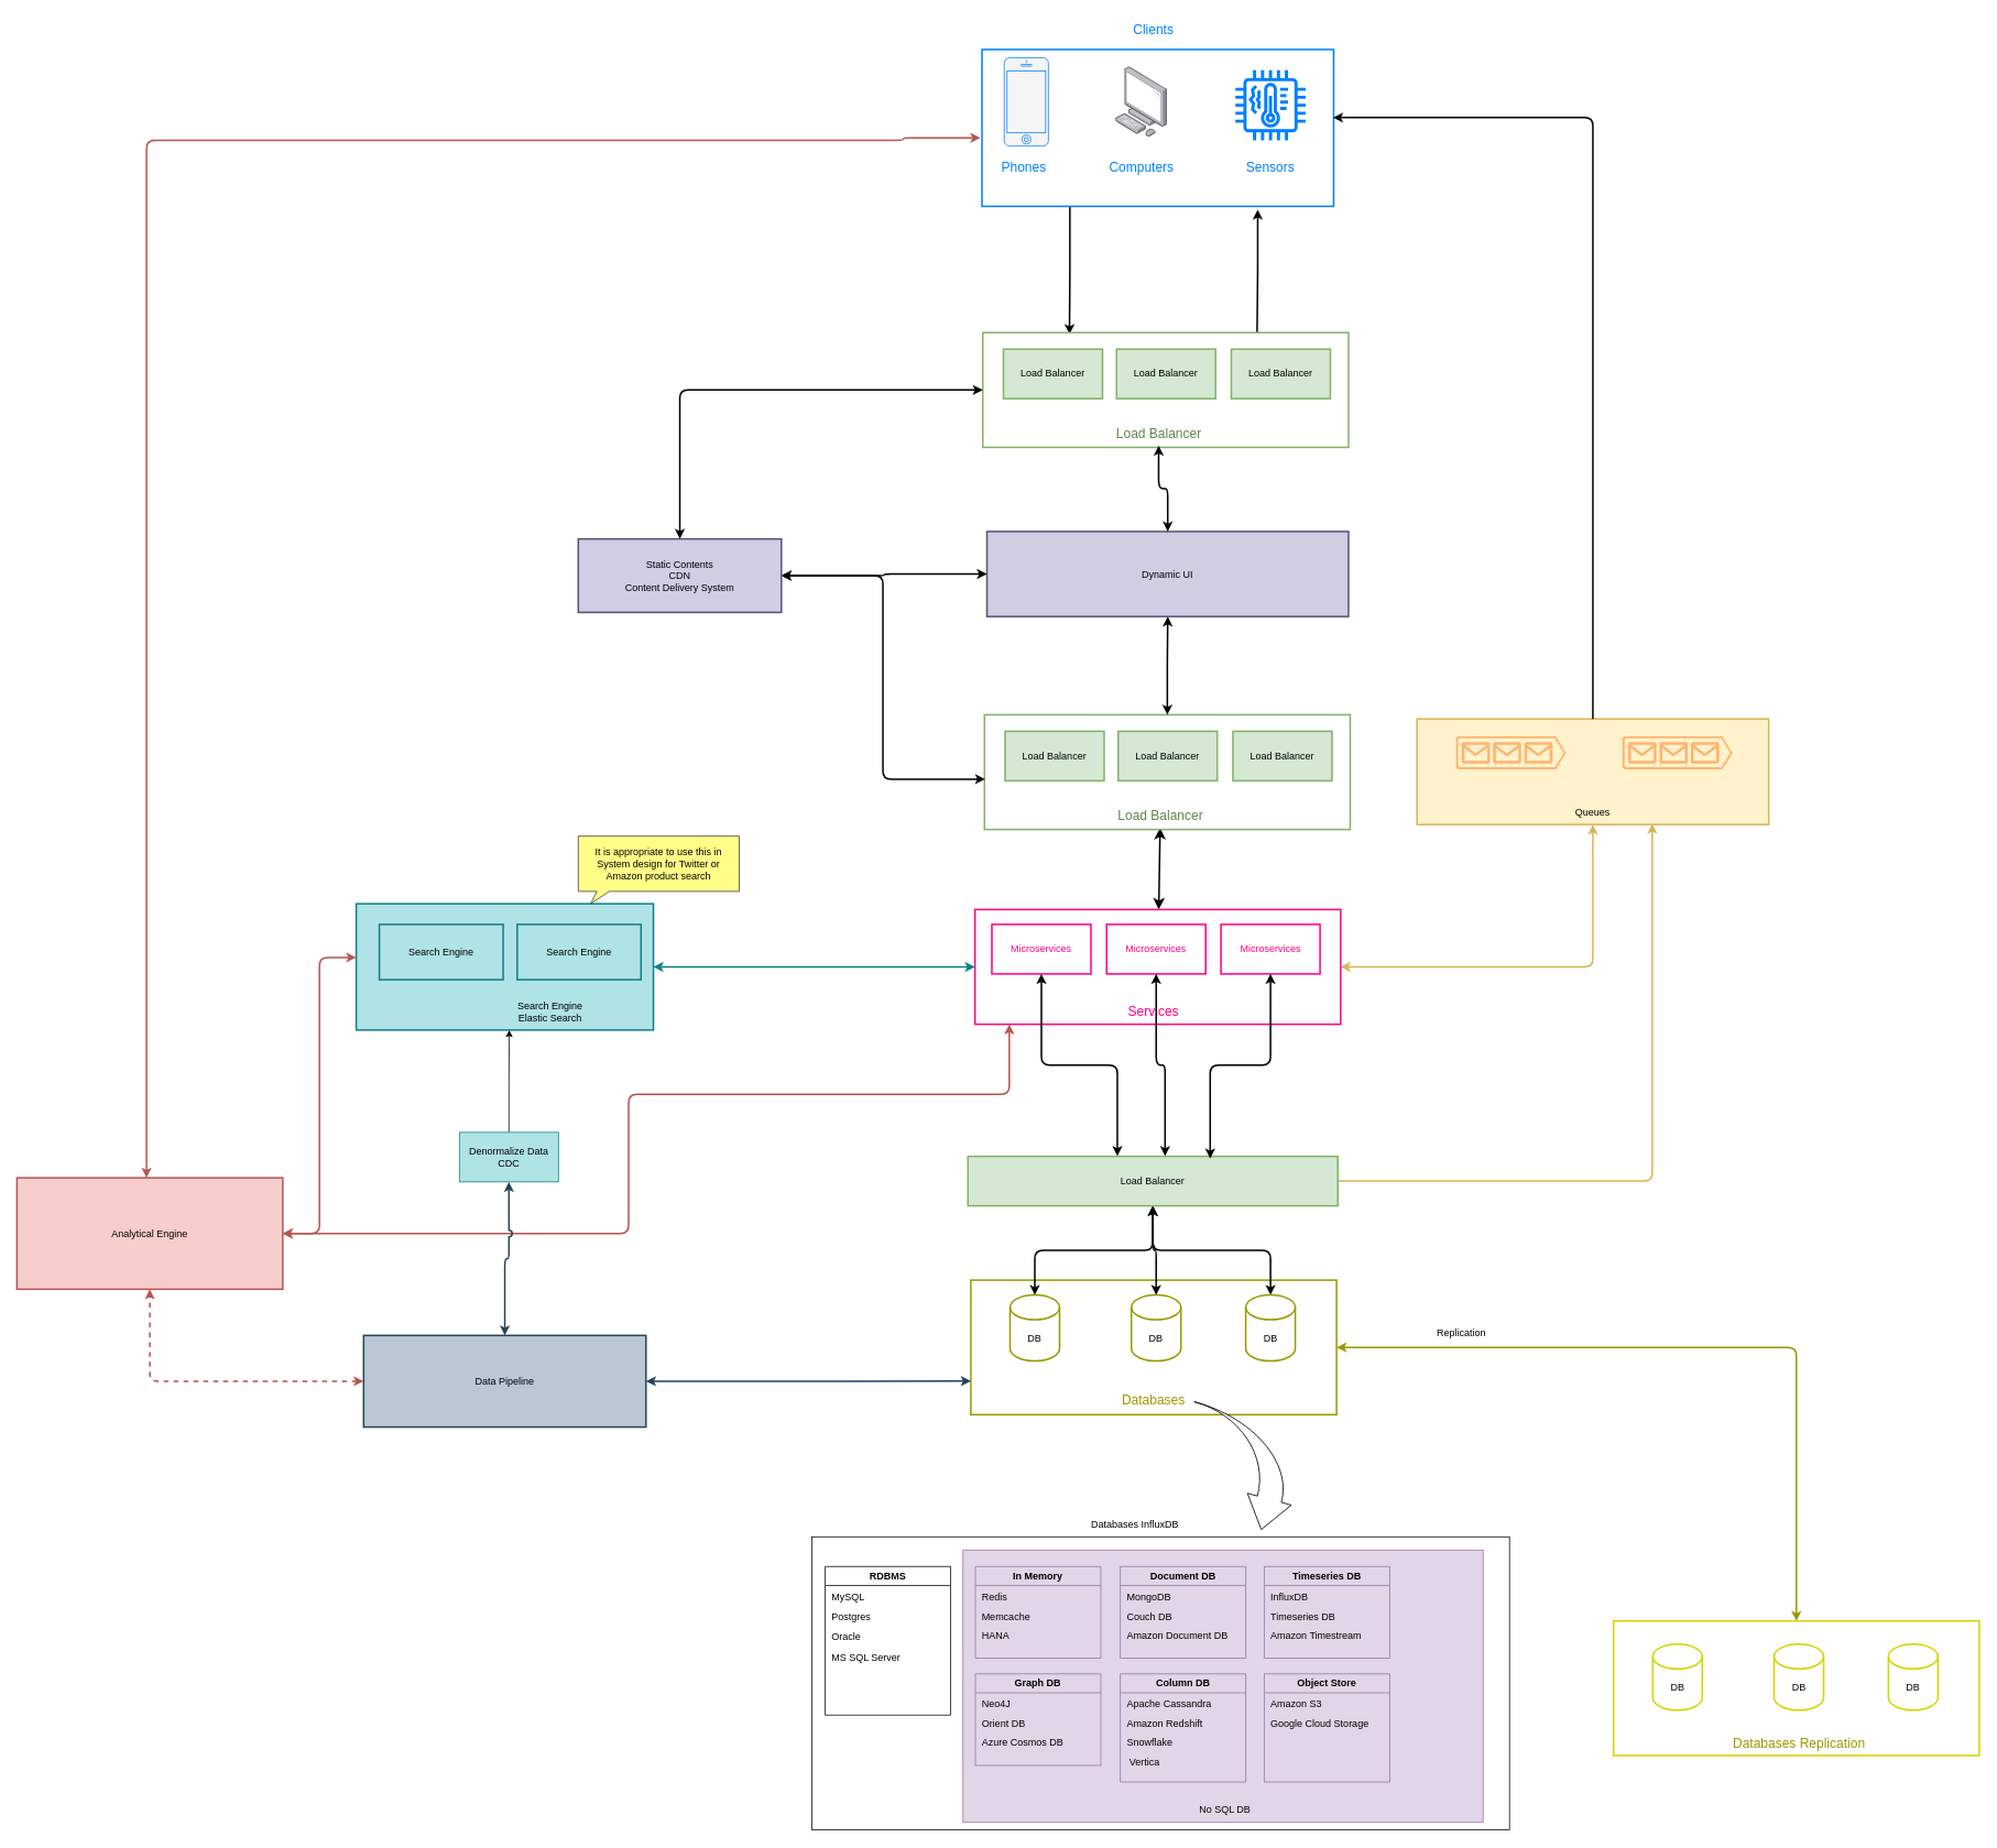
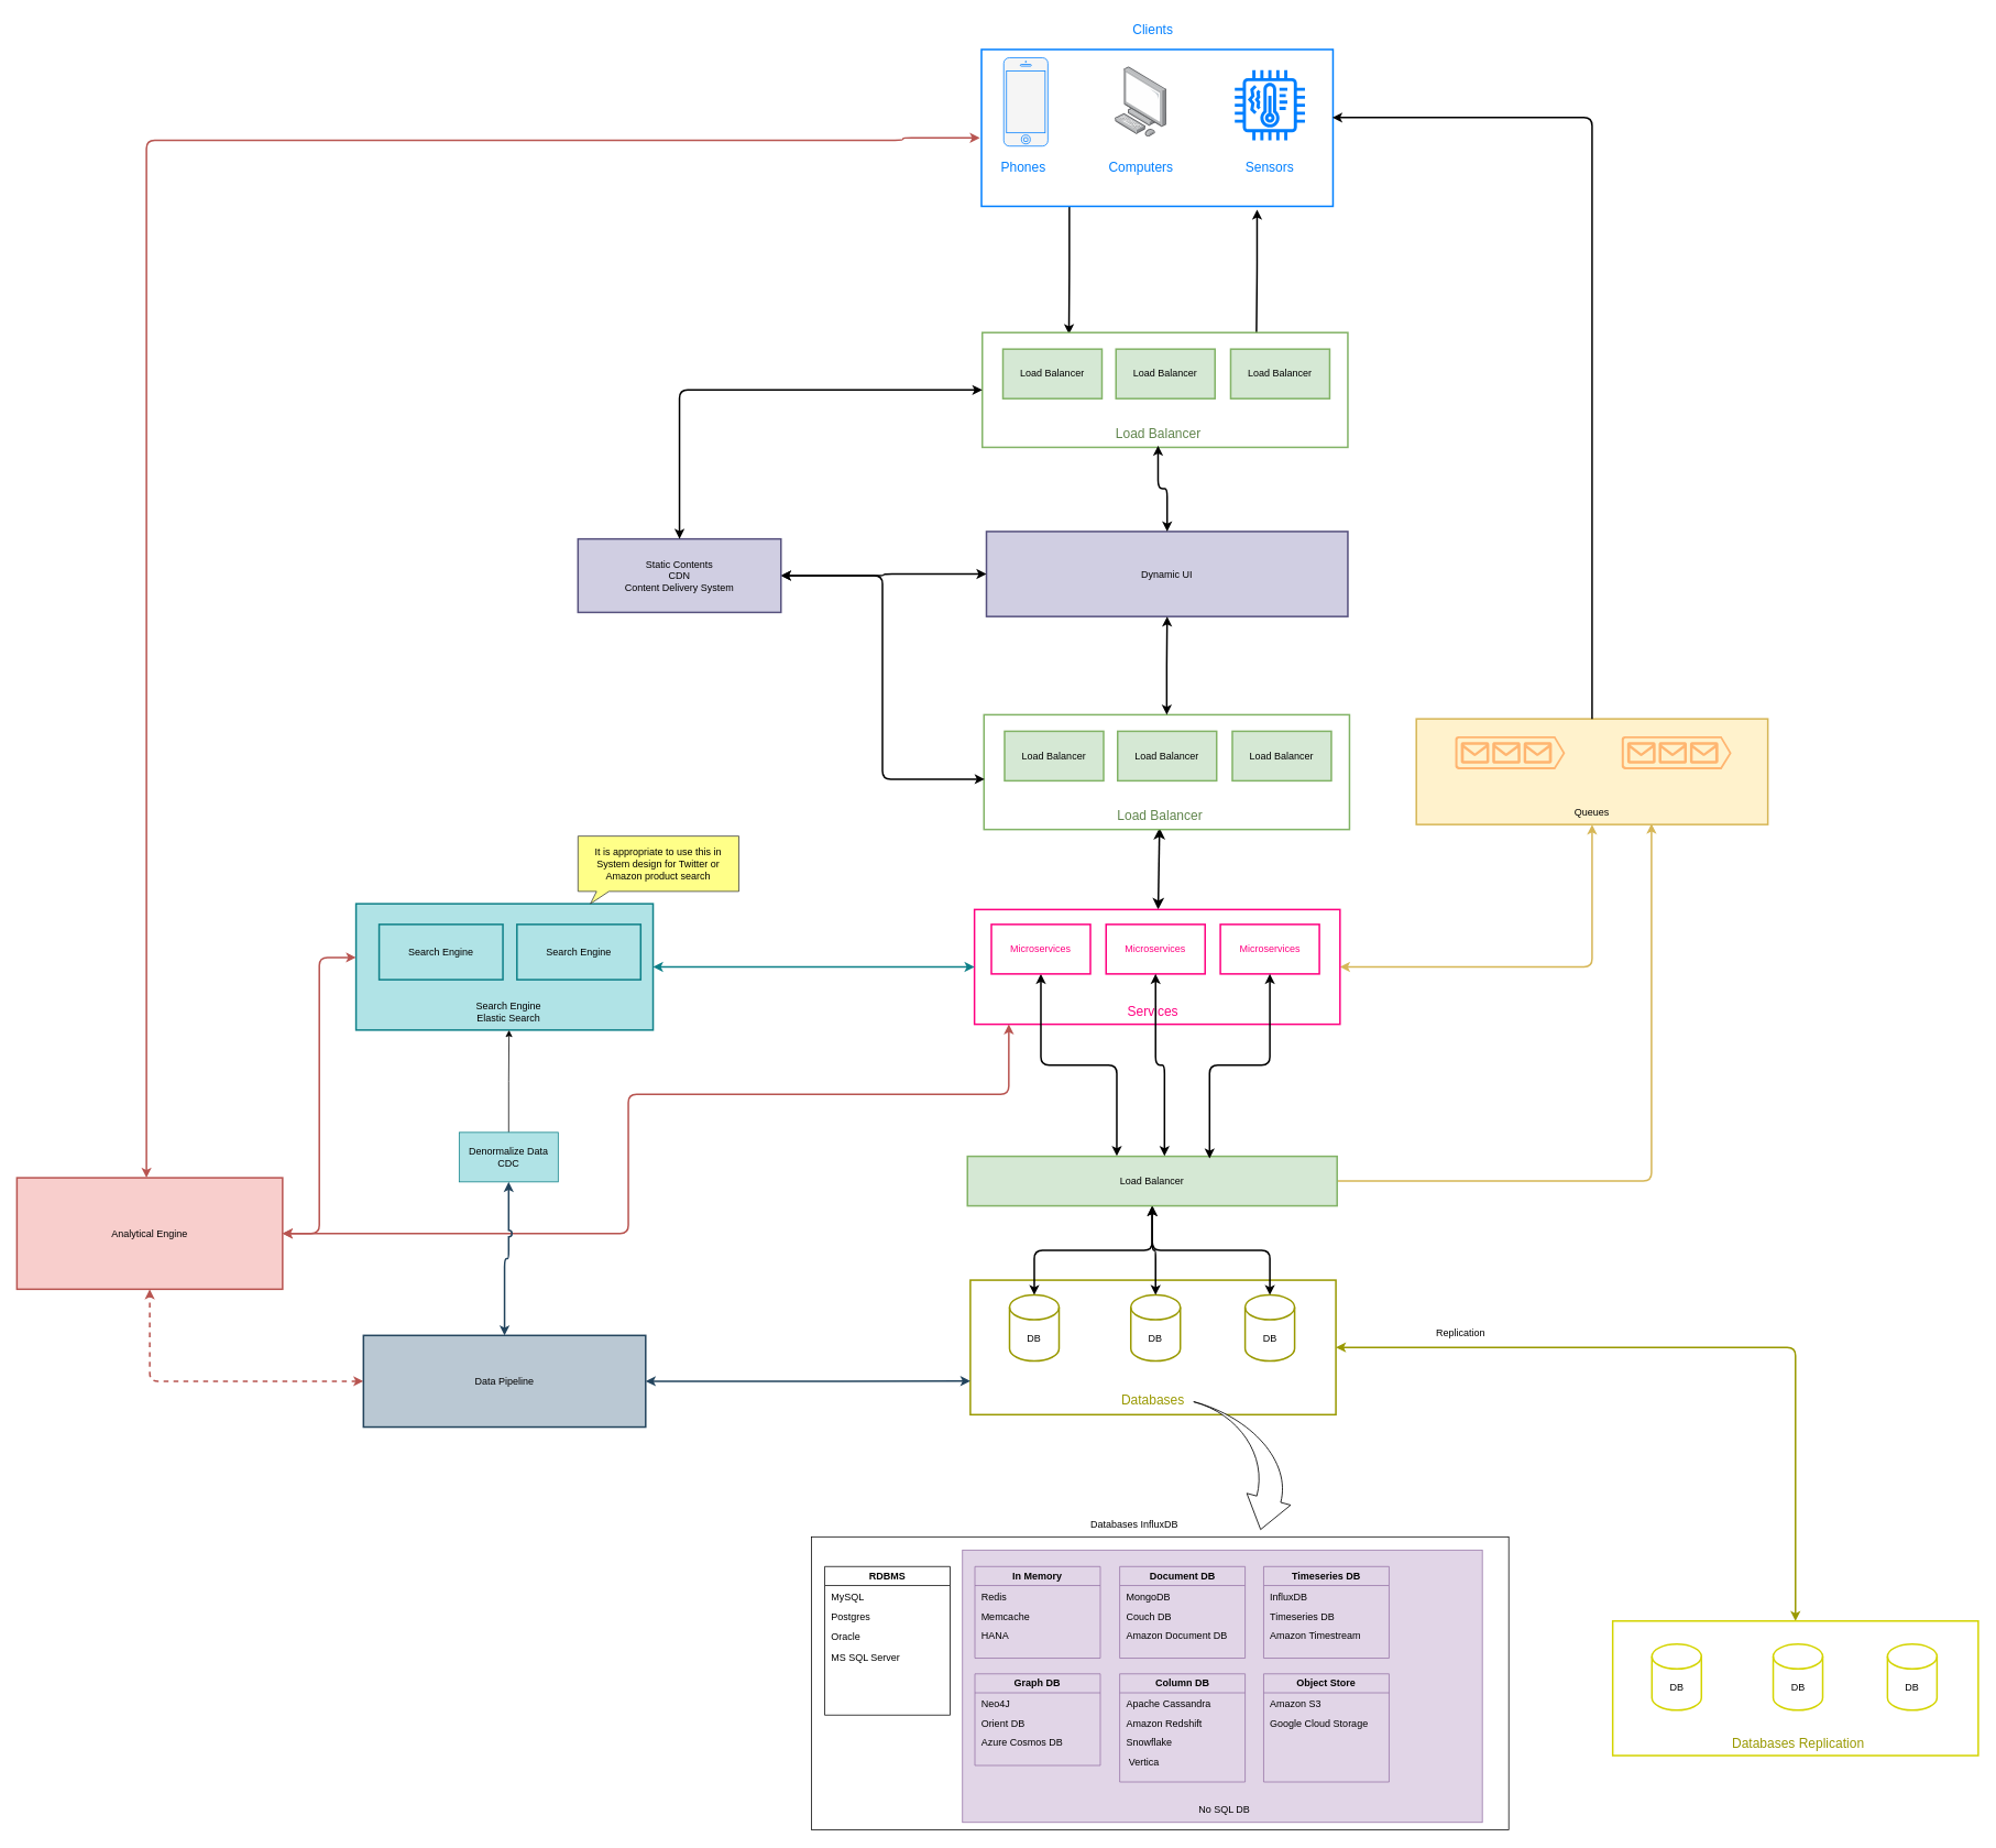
- <mxCell id="52" value="Search Engine&lt;br&gt;Elastic Search" style="text;html=1;align=center;verticalAlign=middle;whiteSpace=wrap;rounded=0;" parent="1" vertex="1"><mxGeometry x="593" y="1210" width="146" height="30" as="geometry" /></mxCell>
+ <mxCell id="52" value="Search Engine&lt;br&gt;Elastic Search" style="text;html=1;align=center;verticalAlign=middle;whiteSpace=wrap;rounded=0;" parent="1" vertex="1"><mxGeometry x="543" y="1210" width="146" height="30" as="geometry" /></mxCell>
